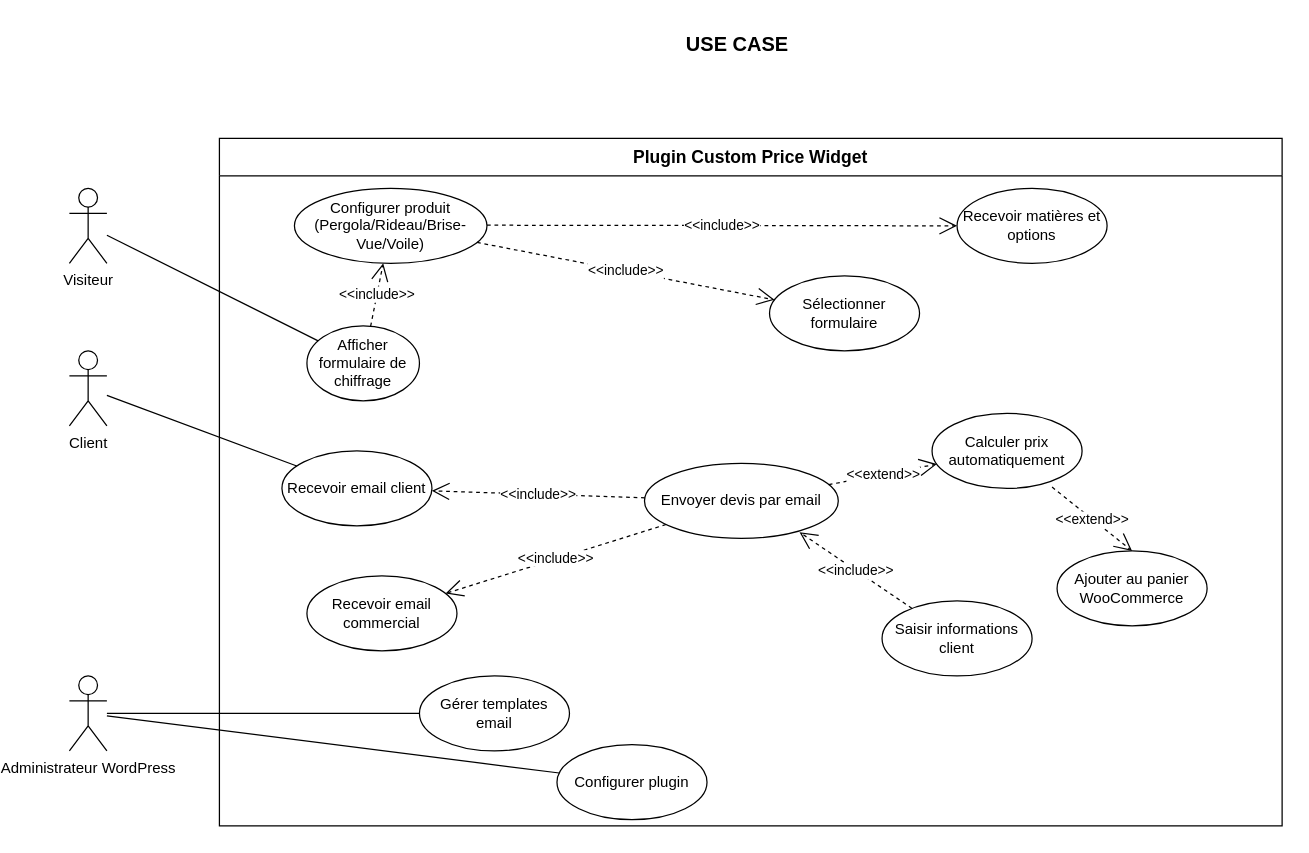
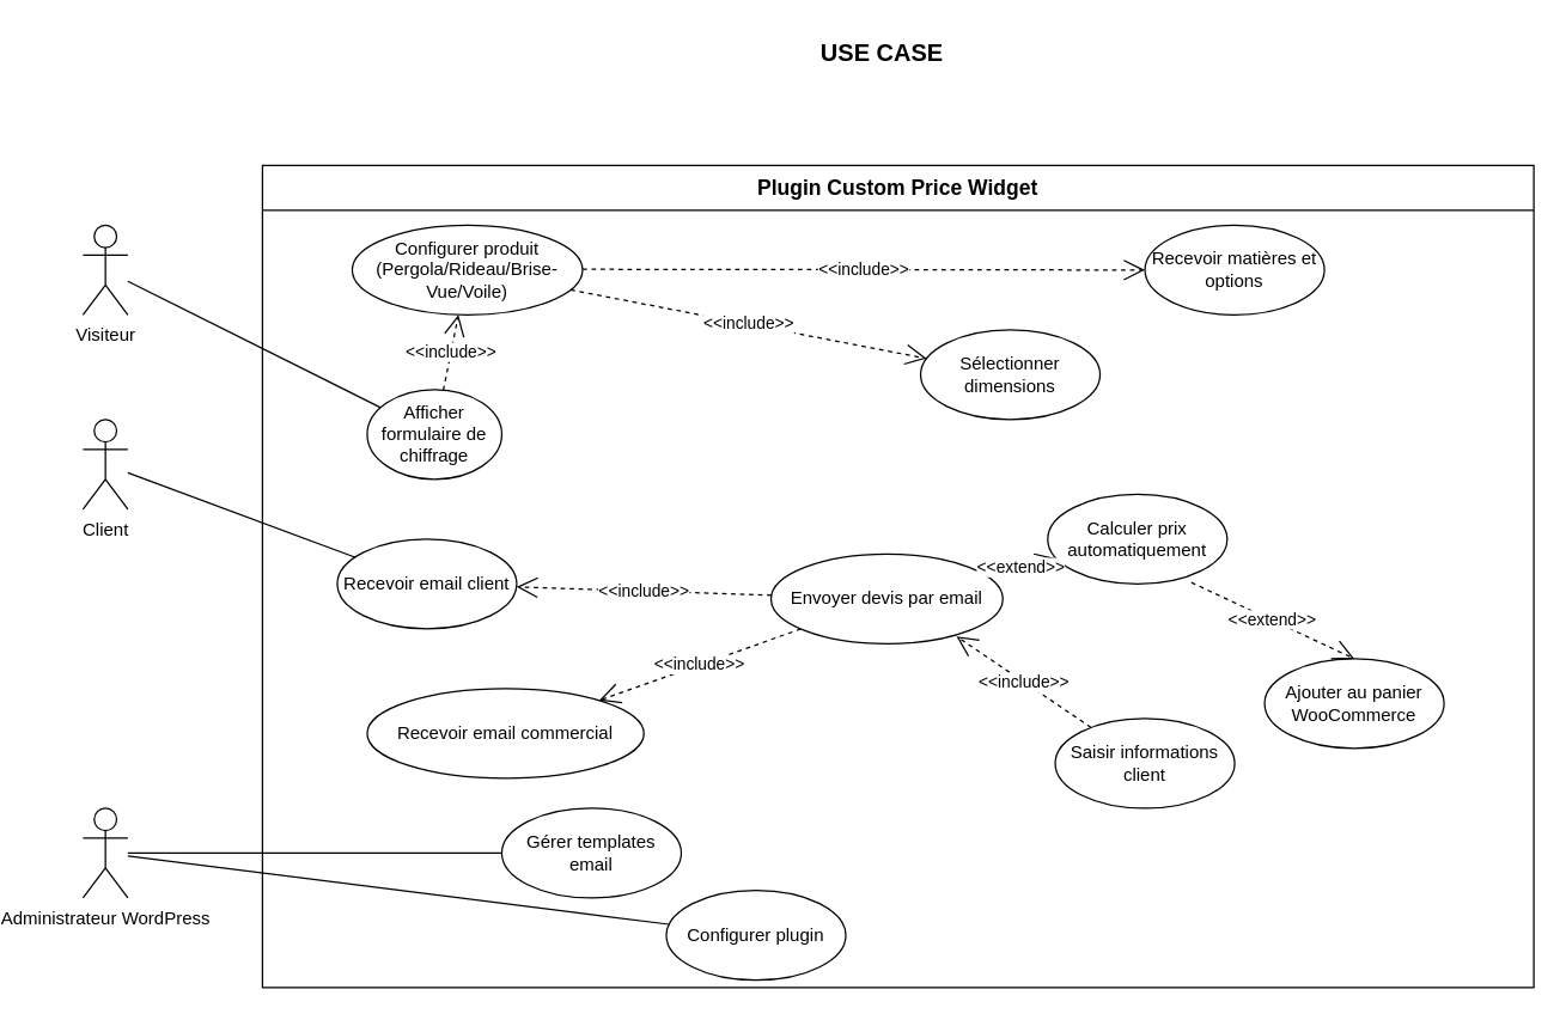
- <mxCell id="9" value="Sélectionner formulaire" style="ellipse;whiteSpace=wrap;html=1;" vertex="1" parent="6"><mxGeometry x="440" y="110" width="120" height="60" as="geometry" /></mxCell>
+ <mxCell id="9" value="Sélectionner dimensions" style="ellipse;whiteSpace=wrap;html=1;" vertex="1" parent="6"><mxGeometry x="440" y="110" width="120" height="60" as="geometry" /></mxCell>
- <mxCell id="12" value="Calculer prix automatiquement" style="ellipse;whiteSpace=wrap;html=1;" vertex="1" parent="6"><mxGeometry x="570" y="220" width="120" height="60" as="geometry" /></mxCell>
+ <mxCell id="12" value="Calculer prix automatiquement" style="ellipse;whiteSpace=wrap;html=1;" vertex="1" parent="6"><mxGeometry x="525" y="220" width="120" height="60" as="geometry" /></mxCell>
- <mxCell id="16" value="Recevoir email commercial" style="ellipse;whiteSpace=wrap;html=1;" vertex="1" parent="6"><mxGeometry x="70" y="350" width="120" height="60" as="geometry" /></mxCell>
+ <mxCell id="16" value="Recevoir email commercial" style="ellipse;whiteSpace=wrap;html=1;" vertex="1" parent="6"><mxGeometry x="70" y="350" width="185" height="60" as="geometry" /></mxCell>
